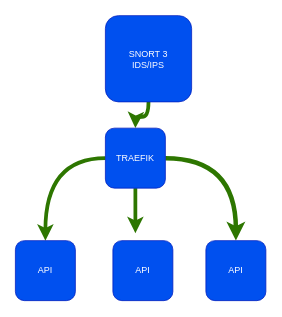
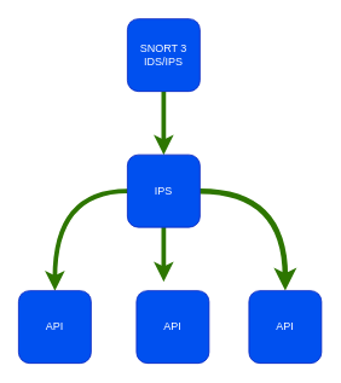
- <mxCell id="3" value="SNORT 3&lt;br&gt;IDS/IPS" style="whiteSpace=wrap;html=1;aspect=fixed;rounded=1;fillColor=#0050ef;strokeColor=#001DBC;fontColor=#ffffff;" vertex="1" parent="1"><mxGeometry x="140" y="20" width="115" height="115" as="geometry" /></mxCell>
+ <mxCell id="3" value="SNORT 3&lt;br&gt;IDS/IPS" style="whiteSpace=wrap;html=1;aspect=fixed;rounded=1;fillColor=#0050ef;strokeColor=#001DBC;fontColor=#ffffff;" vertex="1" parent="1"><mxGeometry x="140" y="20" width="80" height="80" as="geometry" /></mxCell>
- <mxCell id="7" value="TRAEFIK" style="whiteSpace=wrap;html=1;aspect=fixed;rounded=1;fillColor=#0050ef;strokeColor=#001DBC;fontColor=#ffffff;" vertex="1" parent="1"><mxGeometry x="140" y="170" width="80" height="80" as="geometry" /></mxCell>
+ <mxCell id="7" value="IPS" style="whiteSpace=wrap;html=1;aspect=fixed;rounded=1;fillColor=#0050ef;strokeColor=#001DBC;fontColor=#ffffff;" vertex="1" parent="1"><mxGeometry x="140" y="170" width="80" height="80" as="geometry" /></mxCell>
